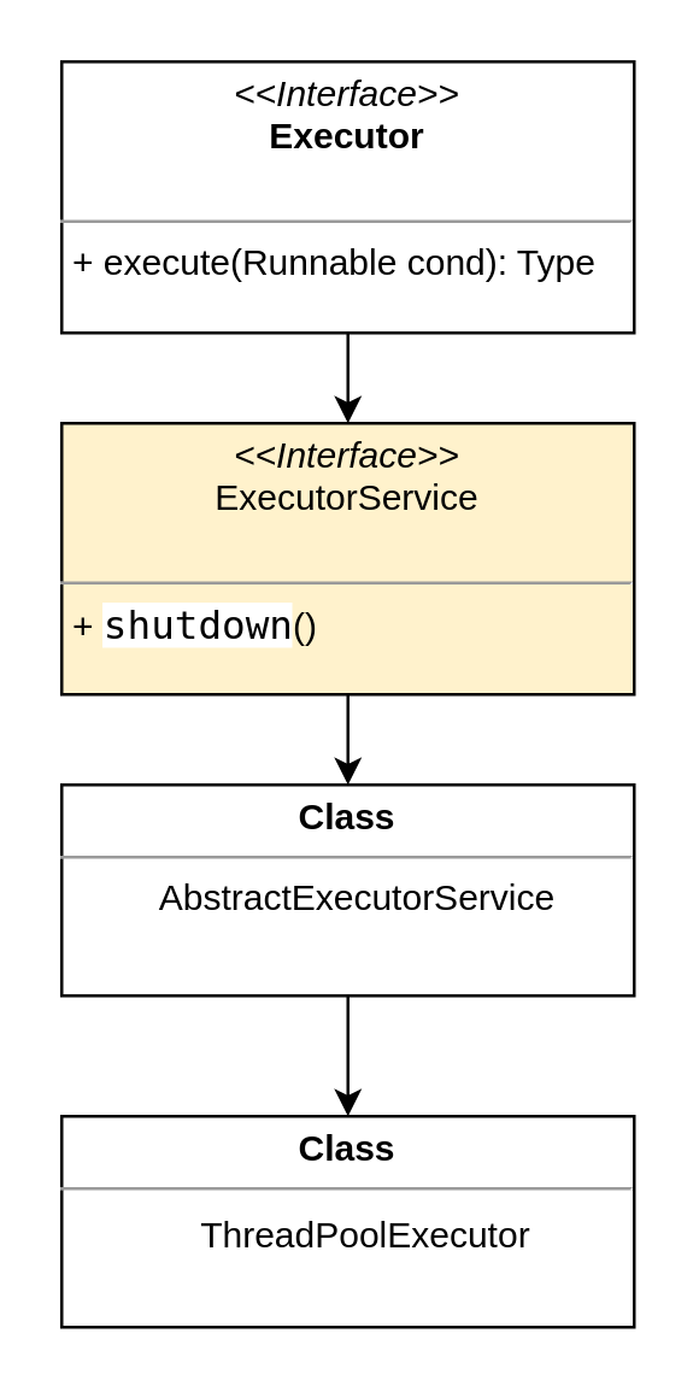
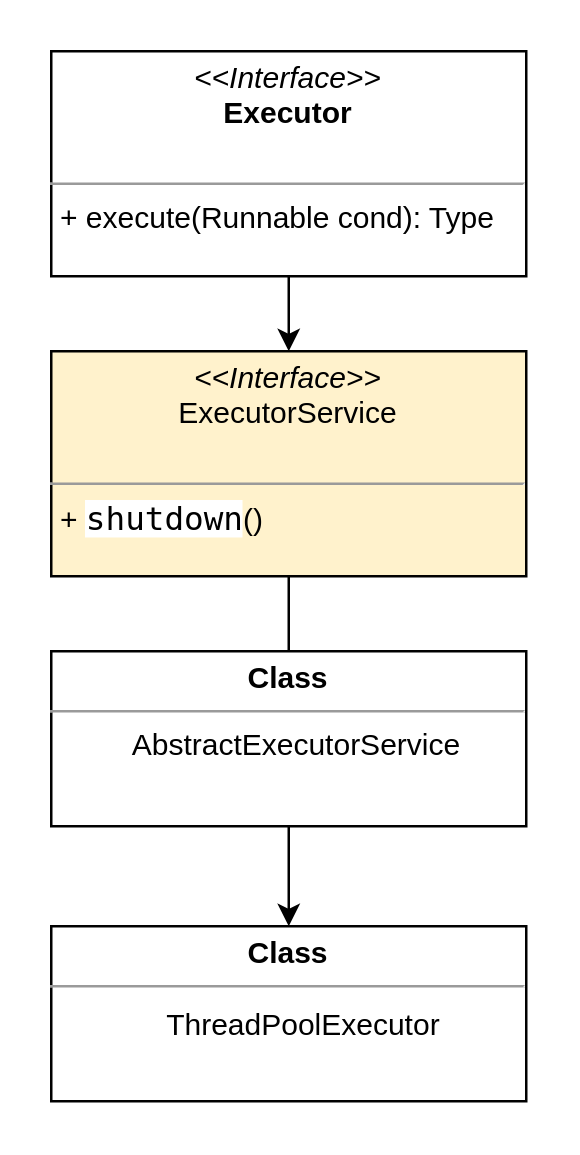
- <mxCell id="4" value="" style="edgeStyle=orthogonalEdgeStyle;rounded=0;orthogonalLoop=1;jettySize=auto;html=1;" edge="1" parent="1" source="5" target="7"><mxGeometry relative="1" as="geometry" /></mxCell>
+ <mxCell id="4" value="" style="edgeStyle=orthogonalEdgeStyle;rounded=0;orthogonalLoop=1;jettySize=auto;html=1;endArrow=none;" edge="1" parent="1" source="5" target="7"><mxGeometry relative="1" as="geometry" /></mxCell>
